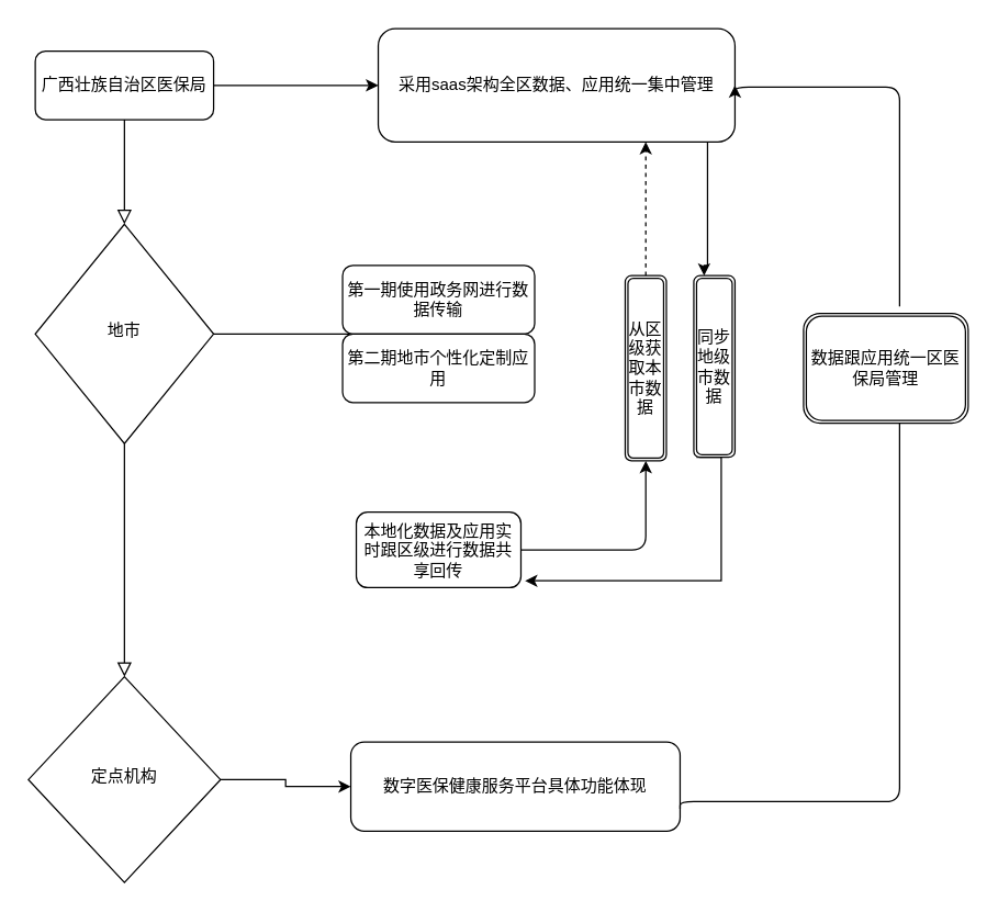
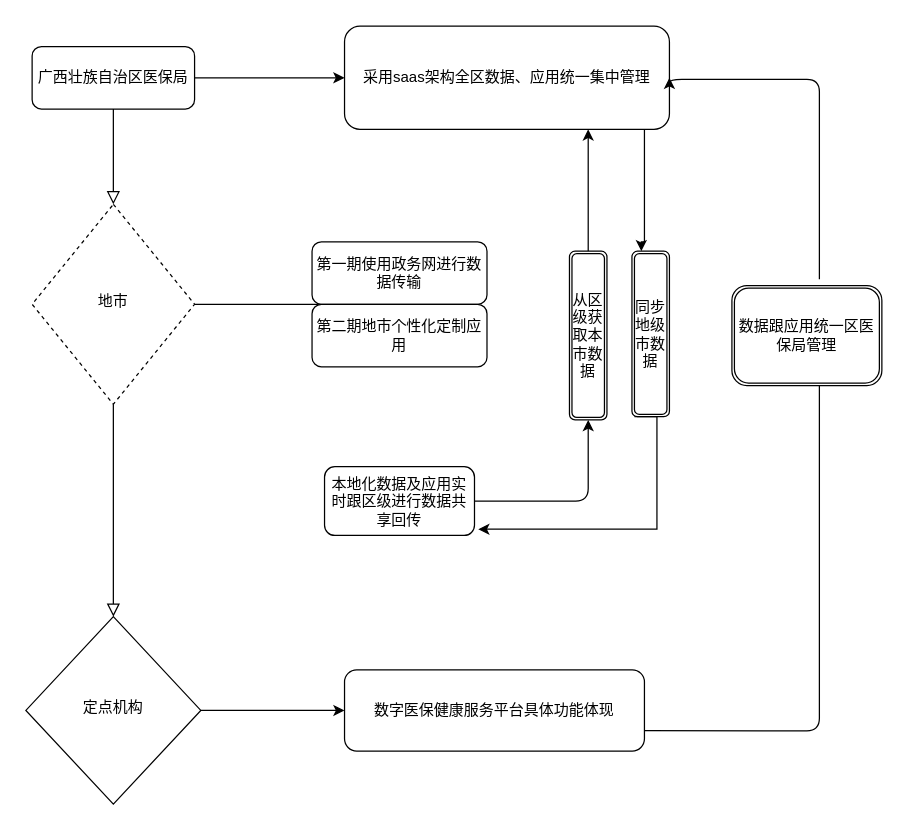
- <mxCell id="20" value="" style="edgeStyle=orthogonalEdgeStyle;rounded=0;orthogonalLoop=1;jettySize=auto;html=1;dashed=1;" edge="1" parent="1" source="21" target="11"><mxGeometry relative="1" as="geometry"><Array as="points"><mxPoint x="470" y="133" /><mxPoint x="470" y="133" /></Array></mxGeometry></mxCell>
+ <mxCell id="20" value="" style="edgeStyle=orthogonalEdgeStyle;rounded=0;orthogonalLoop=1;jettySize=auto;html=1;" edge="1" parent="1" source="21" target="11"><mxGeometry relative="1" as="geometry"><Array as="points"><mxPoint x="470" y="133" /><mxPoint x="470" y="133" /></Array></mxGeometry></mxCell>
- <mxCell id="7" value="地市" style="rhombus;whiteSpace=wrap;html=1;shadow=0;fontFamily=Helvetica;fontSize=12;align=center;strokeWidth=1;spacing=6;spacingTop=-4;" parent="1" vertex="1"><mxGeometry x="25" y="163" width="130" height="160" as="geometry" /></mxCell>
+ <mxCell id="7" value="地市" style="rhombus;whiteSpace=wrap;html=1;shadow=0;fontFamily=Helvetica;fontSize=12;align=center;strokeWidth=1;spacing=6;spacingTop=-4;dashed=1;" parent="1" vertex="1"><mxGeometry x="25" y="163" width="130" height="160" as="geometry" /></mxCell>
- <mxCell id="13" value="数字医保健康服务平台具体功能体现" style="rounded=1;whiteSpace=wrap;html=1;" vertex="1" parent="1"><mxGeometry x="255" y="540.5" width="240" height="65" as="geometry" /></mxCell>
+ <mxCell id="13" value="数字医保健康服务平台具体功能体现" style="rounded=1;whiteSpace=wrap;html=1;" vertex="1" parent="1"><mxGeometry x="275" y="535.5" width="240" height="65" as="geometry" /></mxCell>
